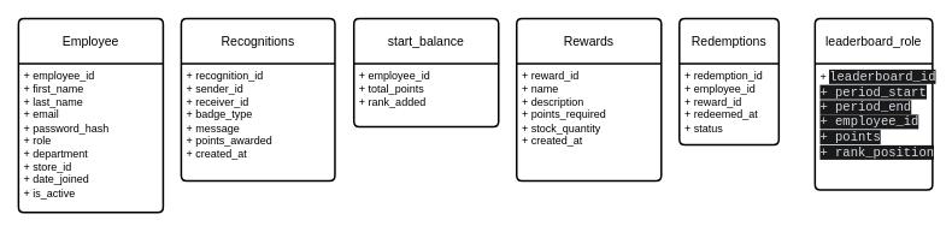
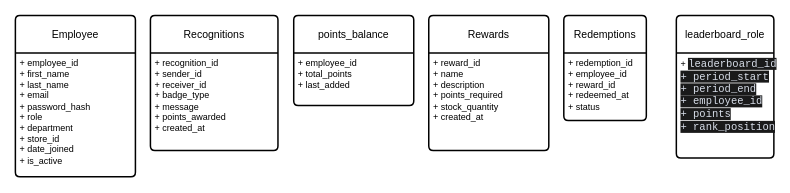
- <mxCell id="6" value="start_balance" style="swimlane;childLayout=stackLayout;horizontal=1;startSize=50;horizontalStack=0;rounded=1;fontSize=14;fontStyle=0;strokeWidth=2;resizeParent=0;resizeLast=1;shadow=0;dashed=0;align=center;arcSize=4;whiteSpace=wrap;html=1;" vertex="1" parent="1"><mxGeometry x="391" y="20" width="160" height="120" as="geometry" /></mxCell>
+ <mxCell id="6" value="points_balance" style="swimlane;childLayout=stackLayout;horizontal=1;startSize=50;horizontalStack=0;rounded=1;fontSize=14;fontStyle=0;strokeWidth=2;resizeParent=0;resizeLast=1;shadow=0;dashed=0;align=center;arcSize=4;whiteSpace=wrap;html=1;" vertex="1" parent="1"><mxGeometry x="391" y="20" width="160" height="120" as="geometry" /></mxCell>
- <mxCell id="7" value="+ employee_id&lt;br&gt;+ total_points&lt;br&gt;+ rank_added" style="align=left;strokeColor=none;fillColor=none;spacingLeft=4;spacingRight=4;fontSize=12;verticalAlign=top;resizable=0;rotatable=0;part=1;html=1;whiteSpace=wrap;" vertex="1" parent="6"><mxGeometry y="50" width="160" height="70" as="geometry" /></mxCell>
+ <mxCell id="7" value="+ employee_id&lt;br&gt;+ total_points&lt;br&gt;+ last_added" style="align=left;strokeColor=none;fillColor=none;spacingLeft=4;spacingRight=4;fontSize=12;verticalAlign=top;resizable=0;rotatable=0;part=1;html=1;whiteSpace=wrap;" vertex="1" parent="6"><mxGeometry y="50" width="160" height="70" as="geometry" /></mxCell>
